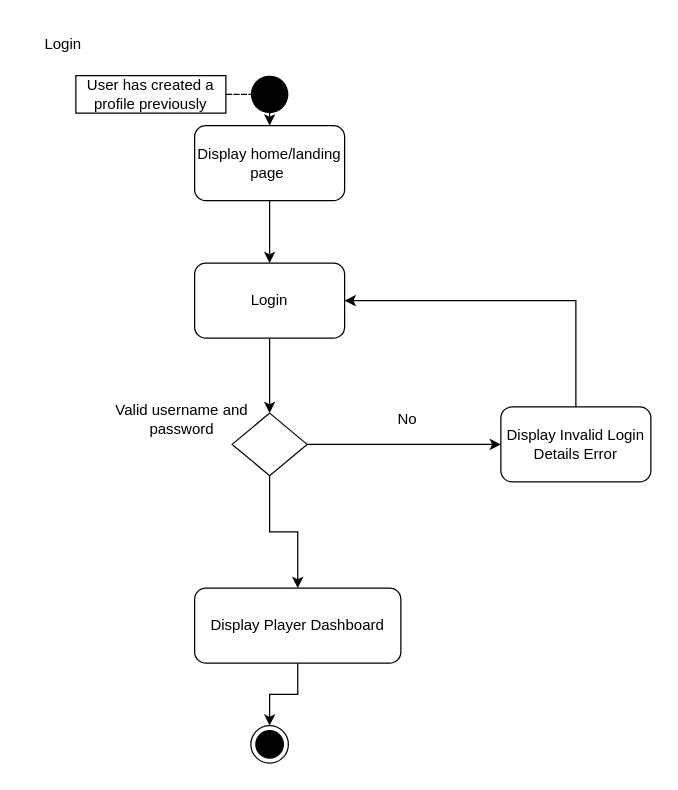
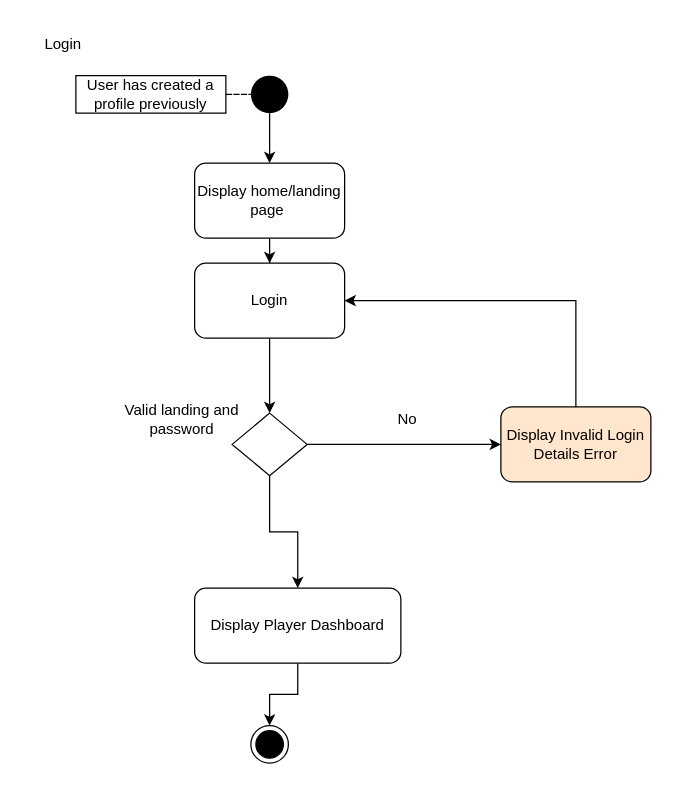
- <mxCell id="9" value="Display home/landing page&amp;nbsp;" style="rounded=1;whiteSpace=wrap;html=1;" vertex="1" parent="1"><mxGeometry x="155" y="100" width="120" height="60" as="geometry" /></mxCell>
+ <mxCell id="9" value="Display home/landing page&amp;nbsp;" style="rounded=1;whiteSpace=wrap;html=1;" vertex="1" parent="1"><mxGeometry x="155" y="130" width="120" height="60" as="geometry" /></mxCell>
- <mxCell id="17" value="Valid username and password" style="text;html=1;strokeColor=none;fillColor=none;align=center;verticalAlign=middle;whiteSpace=wrap;rounded=0;" vertex="1" parent="1"><mxGeometry x="90" y="320" width="110" height="30" as="geometry" /></mxCell>
+ <mxCell id="17" value="Valid landing and password" style="text;html=1;strokeColor=none;fillColor=none;align=center;verticalAlign=middle;whiteSpace=wrap;rounded=0;" vertex="1" parent="1"><mxGeometry x="90" y="320" width="110" height="30" as="geometry" /></mxCell>
- <mxCell id="20" value="Display Invalid Login Details Error" style="rounded=1;whiteSpace=wrap;html=1;" vertex="1" parent="1"><mxGeometry x="400" y="325" width="120" height="60" as="geometry" /></mxCell>
+ <mxCell id="20" value="Display Invalid Login Details Error" style="rounded=1;whiteSpace=wrap;html=1;fillColor=#ffe6cc;" vertex="1" parent="1"><mxGeometry x="400" y="325" width="120" height="60" as="geometry" /></mxCell>
